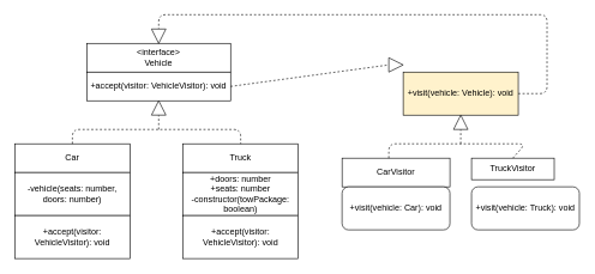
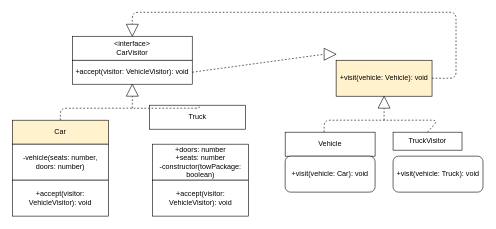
- <mxCell id="2" value="&amp;lt;interface&amp;gt;&lt;br&gt;Vehicle" style="rounded=0;whiteSpace=wrap;html=1;" vertex="1" parent="1"><mxGeometry x="120" y="60" width="200" height="40" as="geometry" /></mxCell>
+ <mxCell id="2" value="&amp;lt;interface&amp;gt;&lt;br&gt;CarVisitor" style="rounded=0;whiteSpace=wrap;html=1;" vertex="1" parent="1"><mxGeometry x="120" y="60" width="200" height="40" as="geometry" /></mxCell>
- <mxCell id="4" value="Car" style="rounded=0;whiteSpace=wrap;html=1;" vertex="1" parent="1"><mxGeometry x="20" y="200" width="160" height="40" as="geometry" /></mxCell>
+ <mxCell id="4" value="Car" style="rounded=0;whiteSpace=wrap;html=1;fillColor=#fff2cc;" vertex="1" parent="1"><mxGeometry x="20" y="200" width="160" height="40" as="geometry" /></mxCell>
- <mxCell id="7" value="Truck" style="rounded=0;whiteSpace=wrap;html=1;" vertex="1" parent="1"><mxGeometry x="254" y="200" width="160" height="40" as="geometry" /></mxCell>
+ <mxCell id="7" value="Truck" style="rounded=0;whiteSpace=wrap;html=1;" vertex="1" parent="1"><mxGeometry x="249" y="175" width="160" height="40" as="geometry" /></mxCell>
- <mxCell id="18" value="CarVisitor" style="rounded=0;whiteSpace=wrap;html=1;" vertex="1" parent="1"><mxGeometry x="475" y="220" width="150" height="40" as="geometry" /></mxCell>
+ <mxCell id="18" value="Vehicle" style="rounded=0;whiteSpace=wrap;html=1;" vertex="1" parent="1"><mxGeometry x="475" y="220" width="150" height="40" as="geometry" /></mxCell>
